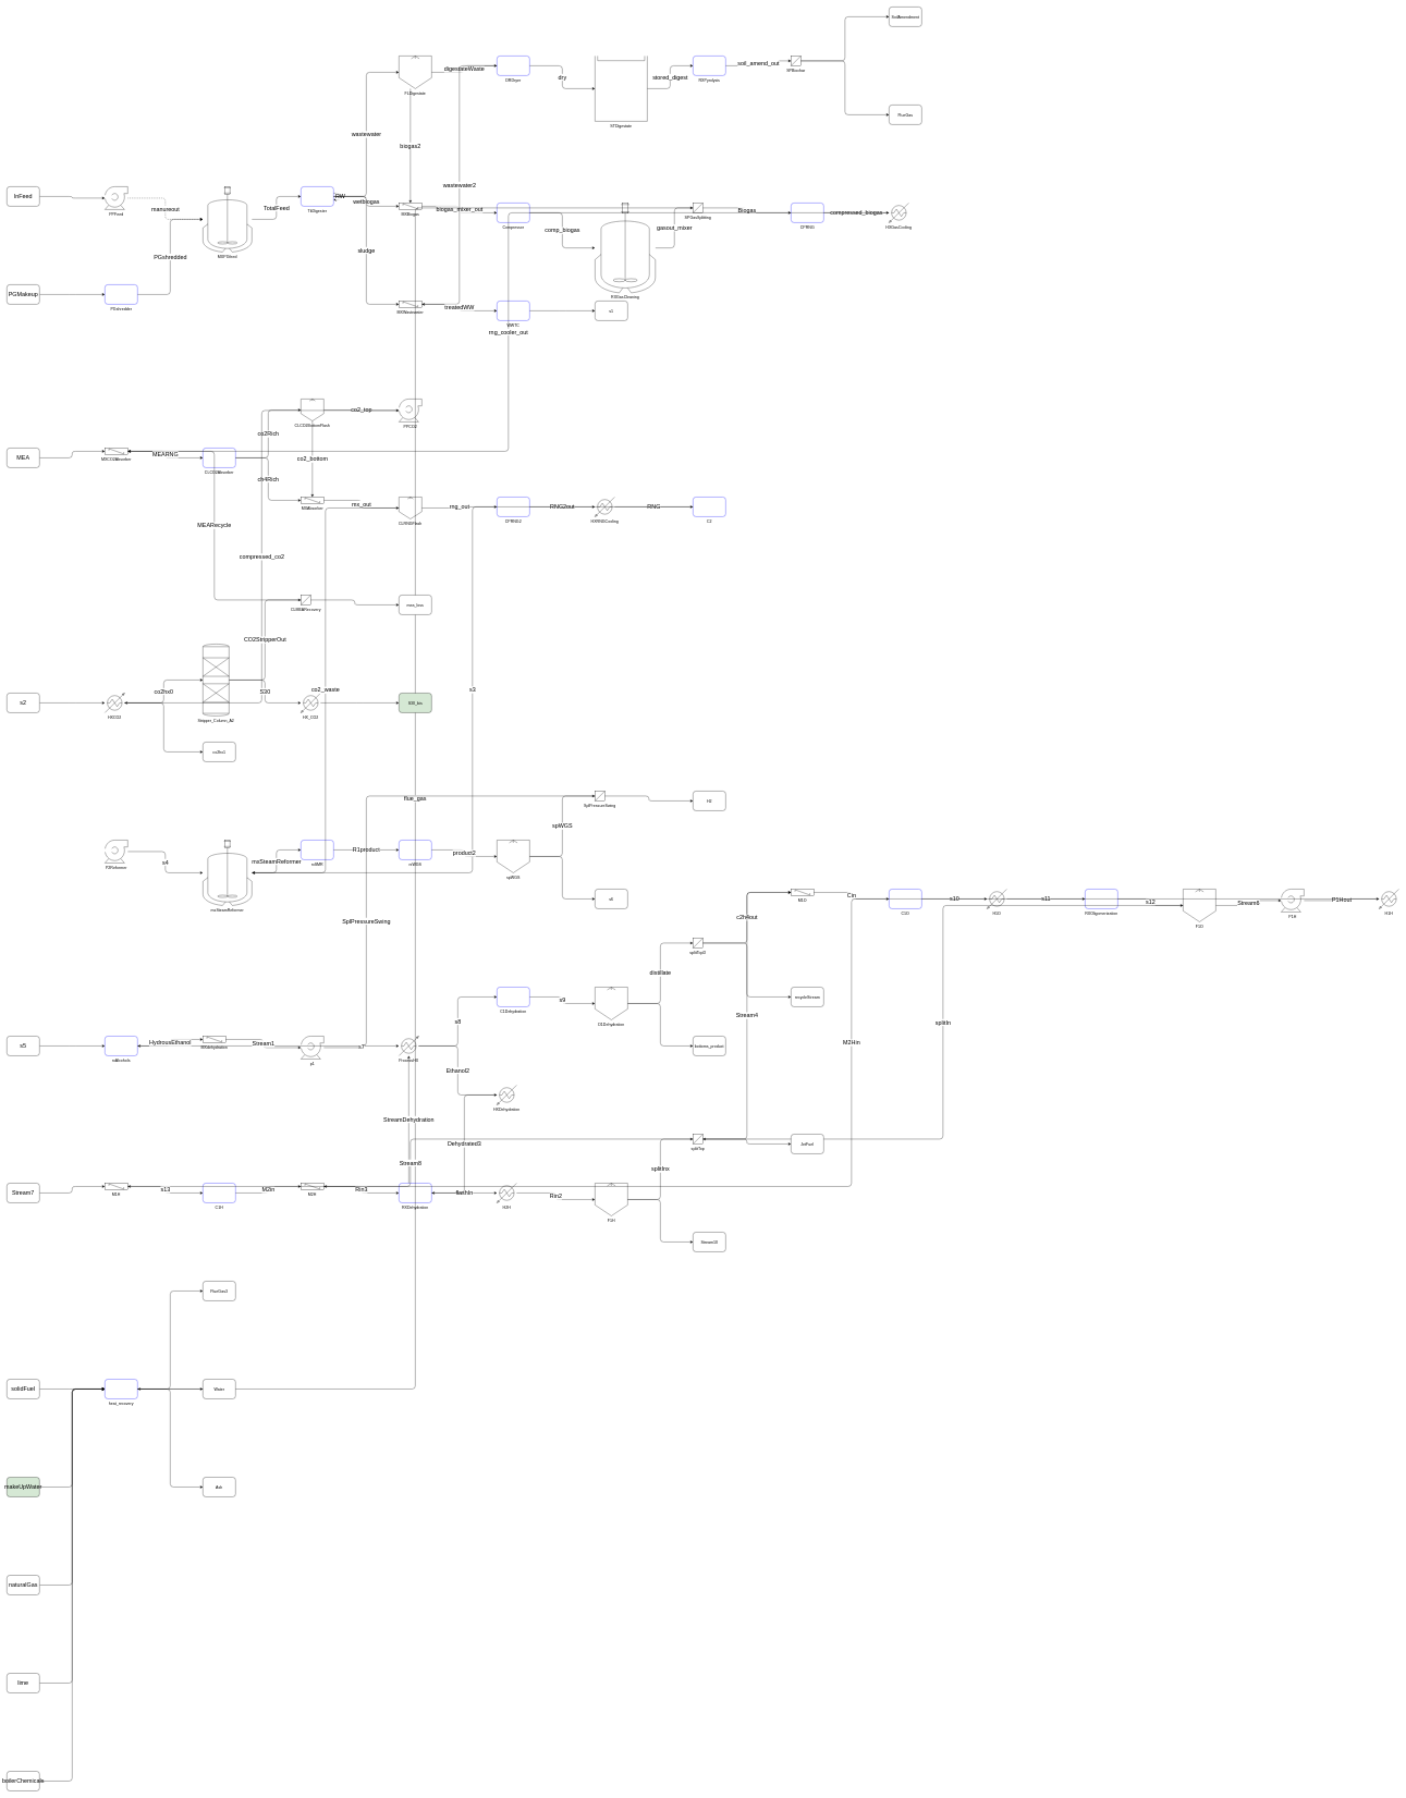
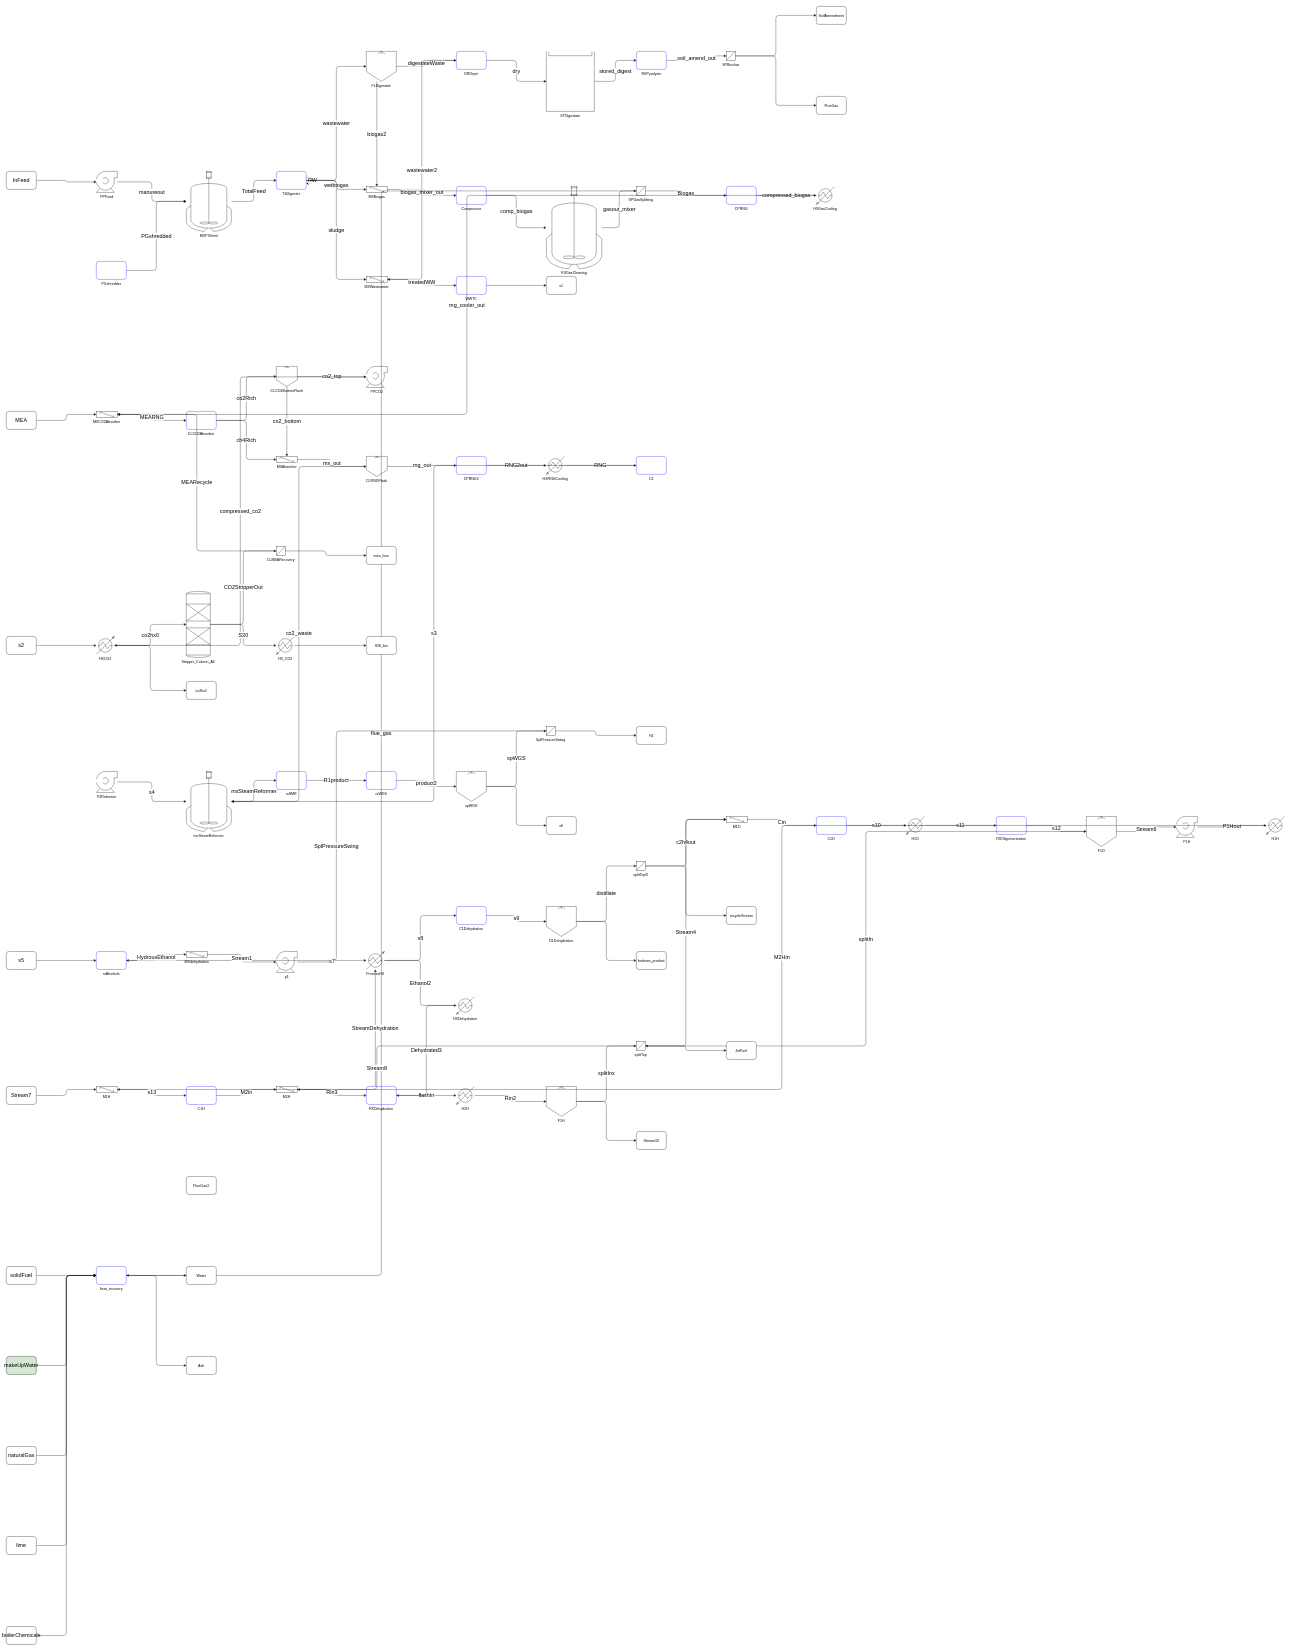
- <mxCell id="63" value="manureout" style="edgeStyle=elbowEdgeStyle;html=1;orthogonal=1;fontFamily=Helvetica;fontSize=18;align=center;dashed=1;" parent="1" source="2" target="4" edge="1"><mxGeometry relative="1" as="geometry" /></mxCell>
+ <mxCell id="63" value="manureout" style="edgeStyle=elbowEdgeStyle;html=1;orthogonal=1;fontFamily=Helvetica;fontSize=18;align=center;" parent="1" source="2" target="4" edge="1"><mxGeometry relative="1" as="geometry" /></mxCell>
- <mxCell id="65" value="PGMakeup" style="rounded=1;whiteSpace=wrap;html=1;fontFamily=Helvetica;fontSize=18;align=center;" parent="1" vertex="1"><mxGeometry x="20" y="870.833" width="100" height="60" as="geometry" /></mxCell>
- <mxCell id="64" style="edgeStyle=elbowEdgeStyle;html=1;orthogonal=1;fontFamily=Helvetica;fontSize=18;align=center;" parent="1" source="65" target="3" edge="1"><mxGeometry relative="1" as="geometry" /></mxCell>
- <mxCell id="154" value="S30_bis" style="rounded=1;whiteSpace=wrap;html=1;fontFamily=Helvetica;fontSize=12;align=center;fillColor=#d5e8d4;" parent="1" vertex="1"><mxGeometry x="1220" y="2120.833" width="100" height="60" as="geometry" /></mxCell>
+ <mxCell id="154" value="S30_bis" style="rounded=1;whiteSpace=wrap;html=1;fontFamily=Helvetica;fontSize=12;align=center;" parent="1" vertex="1"><mxGeometry x="1220" y="2120.833" width="100" height="60" as="geometry" /></mxCell>
- <mxCell id="176" style="edgeStyle=elbowEdgeStyle;html=1;orthogonal=1;fontFamily=Helvetica;fontSize=18;align=center;" parent="1" source="60" target="177" edge="1"><mxGeometry relative="1" as="geometry" /></mxCell>
